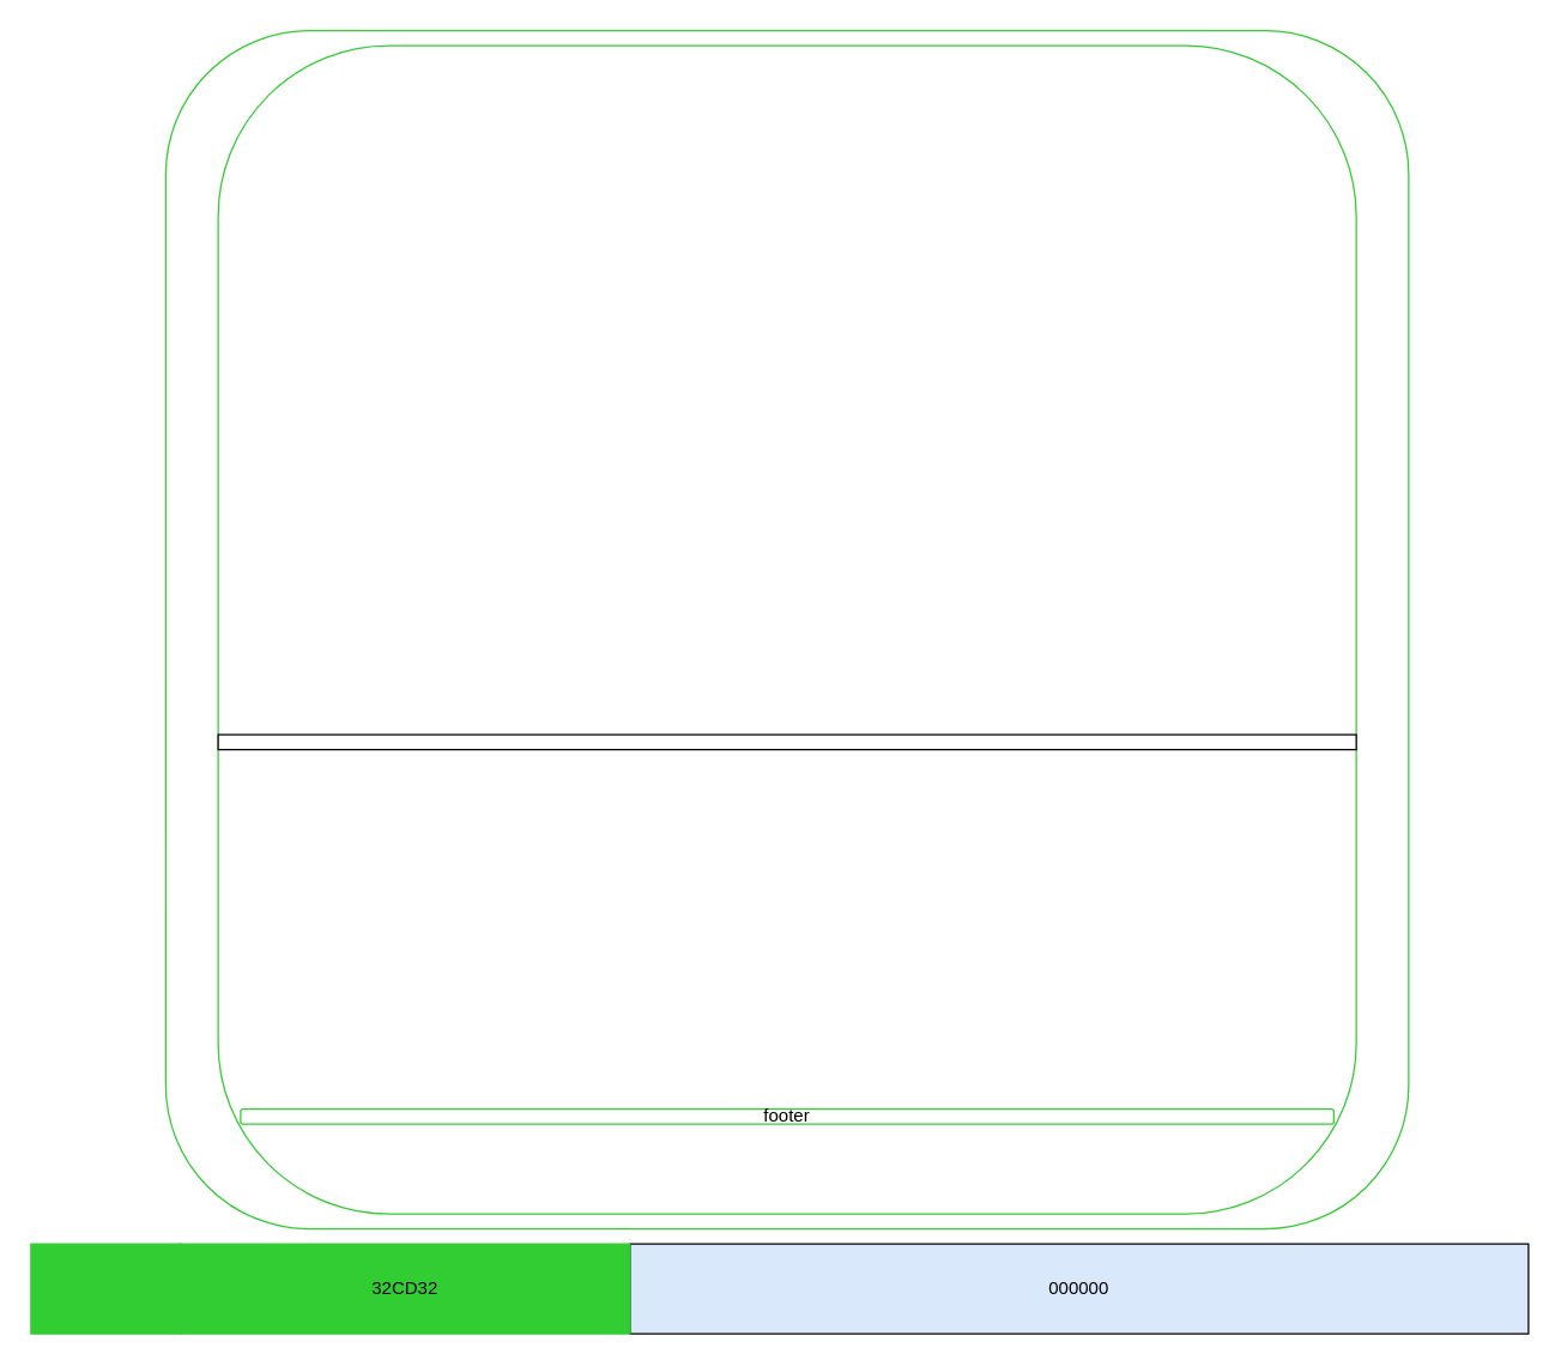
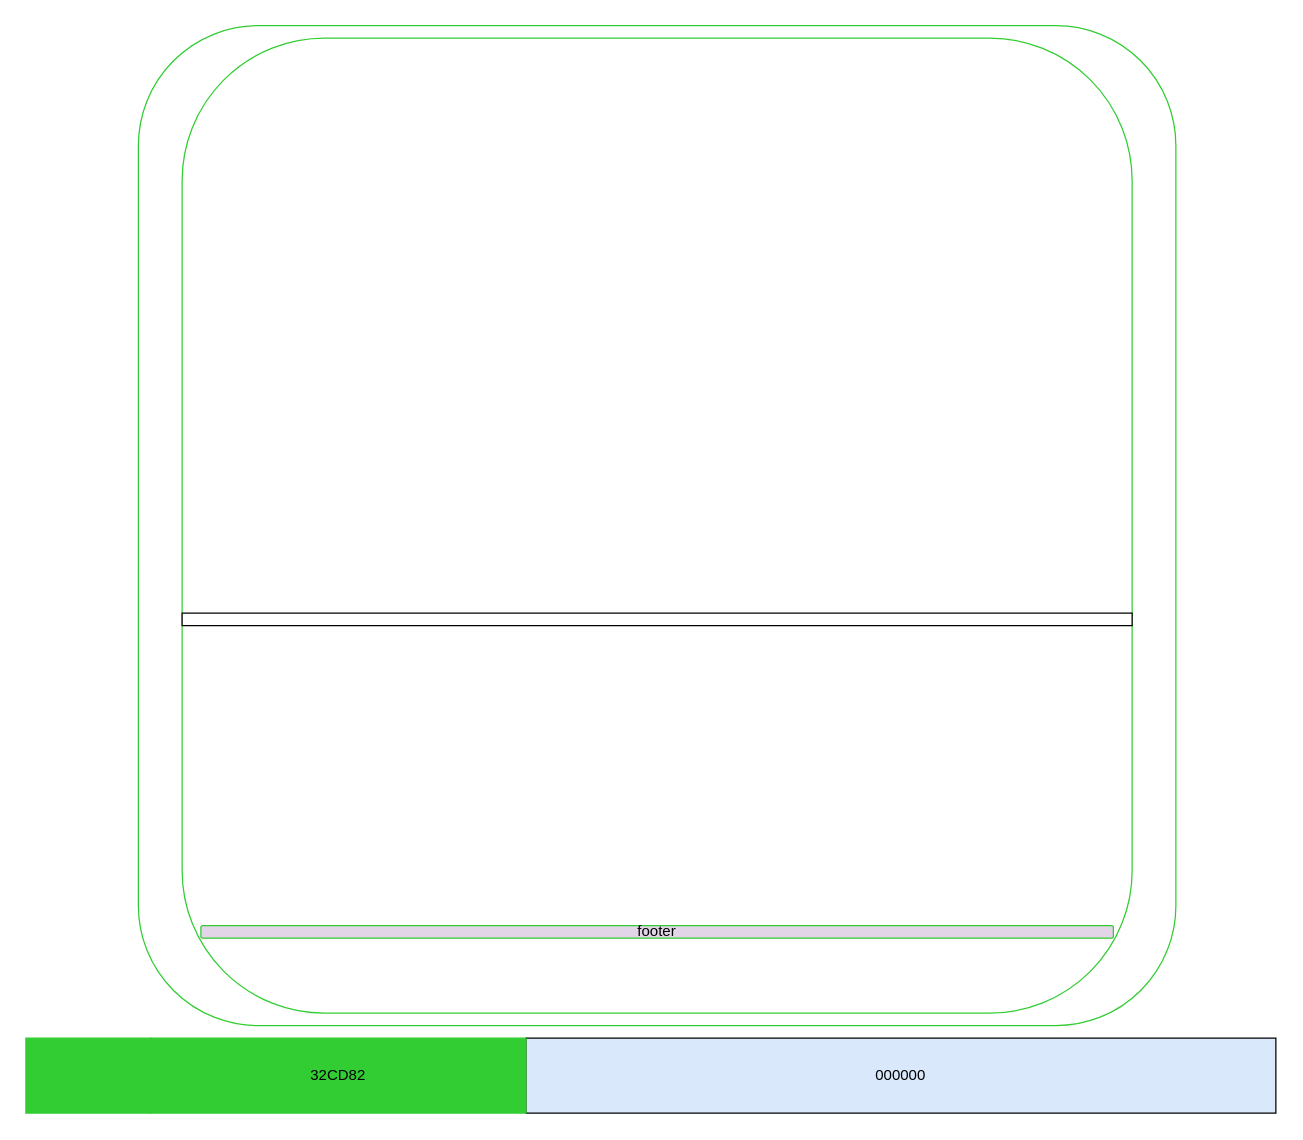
- <mxCell id="4" value="footer" style="rounded=1;whiteSpace=wrap;html=1;strokeWidth=1;strokeColor=#32CD32;" vertex="1" parent="1"><mxGeometry x="160" y="740" width="730" height="10" as="geometry" /></mxCell>
+ <mxCell id="4" value="footer" style="rounded=1;whiteSpace=wrap;html=1;strokeWidth=1;strokeColor=#32CD32;fillColor=#e1d5e7;" vertex="1" parent="1"><mxGeometry x="160" y="740" width="730" height="10" as="geometry" /></mxCell>
- <mxCell id="8" value="32CD32" style="rounded=0;whiteSpace=wrap;html=1;strokeColor=#32CD32;strokeWidth=1;fillColor=#32CD32;gradientColor=none;" vertex="1" parent="1"><mxGeometry x="120" y="830" width="300" height="60" as="geometry" /></mxCell>
+ <mxCell id="8" value="32CD82" style="rounded=0;whiteSpace=wrap;html=1;strokeColor=#32CD32;strokeWidth=1;fillColor=#32CD32;gradientColor=none;" vertex="1" parent="1"><mxGeometry x="120" y="830" width="300" height="60" as="geometry" /></mxCell>
